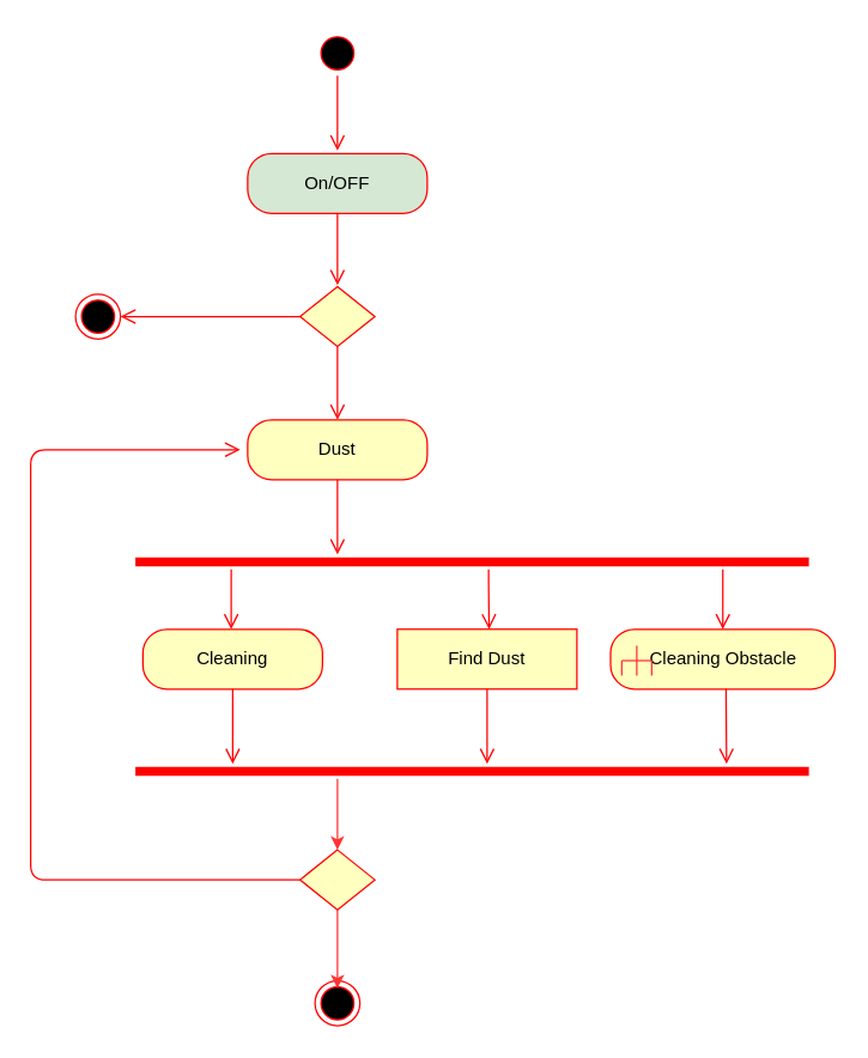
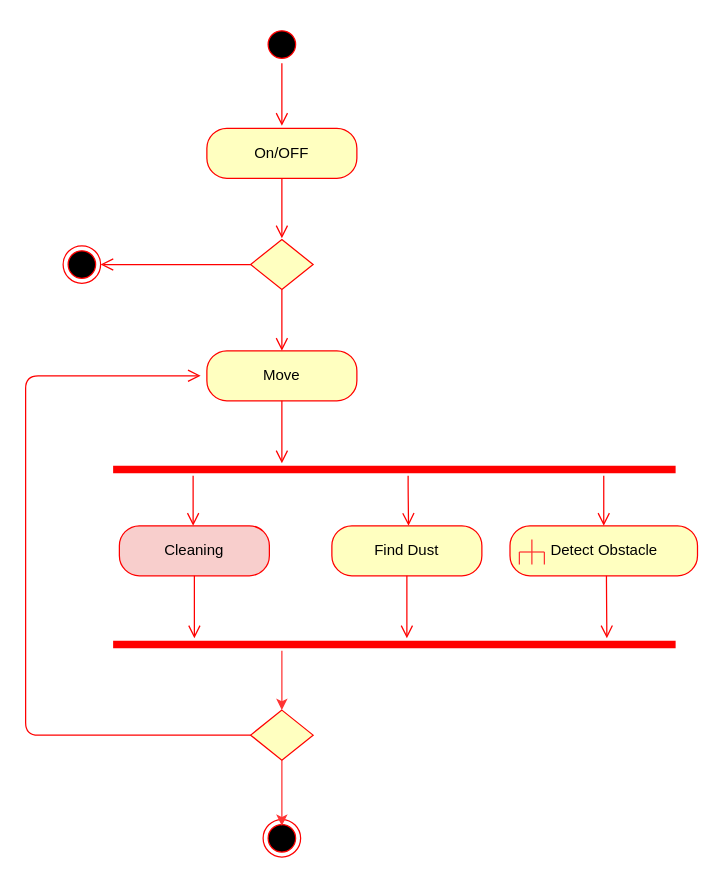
- <mxCell id="4" value="On/OFF" style="rounded=1;whiteSpace=wrap;html=1;arcSize=40;fontColor=#000000;fillColor=#d5e8d4;strokeColor=#ff0000;" parent="1" vertex="1"><mxGeometry x="165" y="102" width="120" height="40" as="geometry" /></mxCell>
+ <mxCell id="4" value="On/OFF" style="rounded=1;whiteSpace=wrap;html=1;arcSize=40;fontColor=#000000;fillColor=#ffffc0;strokeColor=#ff0000;" parent="1" vertex="1"><mxGeometry x="165" y="102" width="120" height="40" as="geometry" /></mxCell>
- <mxCell id="17" value="Dust" style="rounded=1;whiteSpace=wrap;html=1;arcSize=40;fontColor=#000000;fillColor=#ffffc0;strokeColor=#ff0000;" parent="1" vertex="1"><mxGeometry x="165" y="280" width="120" height="40" as="geometry" /></mxCell>
+ <mxCell id="17" value="Move" style="rounded=1;whiteSpace=wrap;html=1;arcSize=40;fontColor=#000000;fillColor=#ffffc0;strokeColor=#ff0000;" parent="1" vertex="1"><mxGeometry x="165" y="280" width="120" height="40" as="geometry" /></mxCell>
- <mxCell id="12" value="Cleaning" style="rounded=1;whiteSpace=wrap;html=1;arcSize=40;fontColor=#000000;fillColor=#ffffc0;strokeColor=#ff0000;" parent="1" vertex="1"><mxGeometry x="95" y="420" width="120" height="40" as="geometry" /></mxCell>
+ <mxCell id="12" value="Cleaning" style="rounded=1;whiteSpace=wrap;html=1;arcSize=40;fontColor=#000000;fillColor=#f8cecc;strokeColor=#ff0000;" parent="1" vertex="1"><mxGeometry x="95" y="420" width="120" height="40" as="geometry" /></mxCell>
- <mxCell id="14" value="Find Dust" style="whiteSpace=wrap;html=1;arcSize=40;fontColor=#000000;fillColor=#ffffc0;strokeColor=#ff0000;rounded=0;" parent="1" vertex="1"><mxGeometry x="265" y="420" width="120" height="40" as="geometry" /></mxCell>
+ <mxCell id="14" value="Find Dust" style="rounded=1;whiteSpace=wrap;html=1;arcSize=40;fontColor=#000000;fillColor=#ffffc0;strokeColor=#ff0000;" parent="1" vertex="1"><mxGeometry x="265" y="420" width="120" height="40" as="geometry" /></mxCell>
- <mxCell id="23" value="Cleaning Obstacle" style="rounded=1;whiteSpace=wrap;html=1;arcSize=40;fontColor=#000000;fillColor=#ffffc0;strokeColor=#ff0000;" parent="1" vertex="1"><mxGeometry x="407.5" y="420" width="150" height="40" as="geometry" /></mxCell>
+ <mxCell id="23" value="Detect Obstacle" style="rounded=1;whiteSpace=wrap;html=1;arcSize=40;fontColor=#000000;fillColor=#ffffc0;strokeColor=#ff0000;" parent="1" vertex="1"><mxGeometry x="407.5" y="420" width="150" height="40" as="geometry" /></mxCell>
